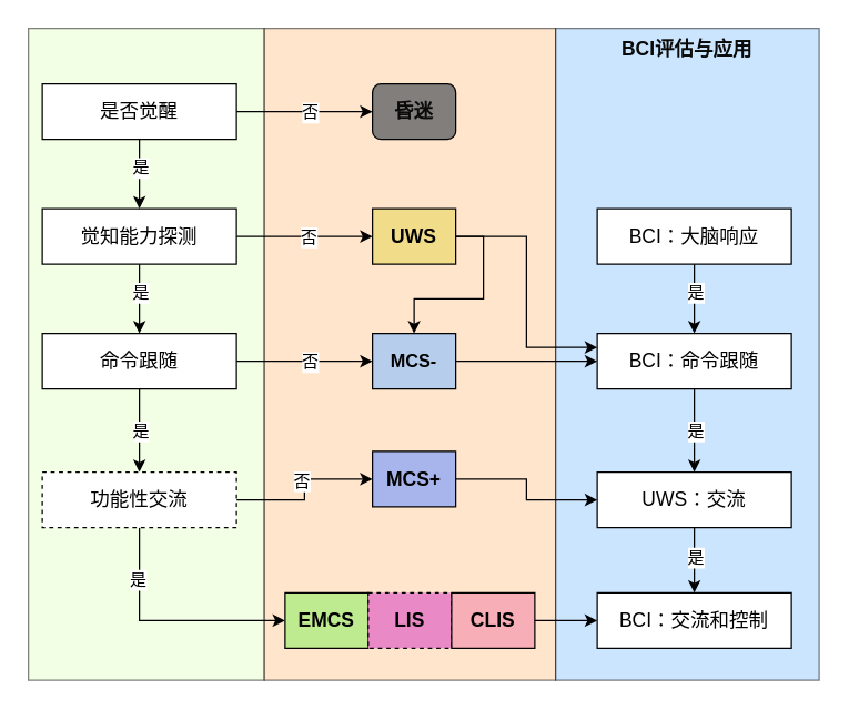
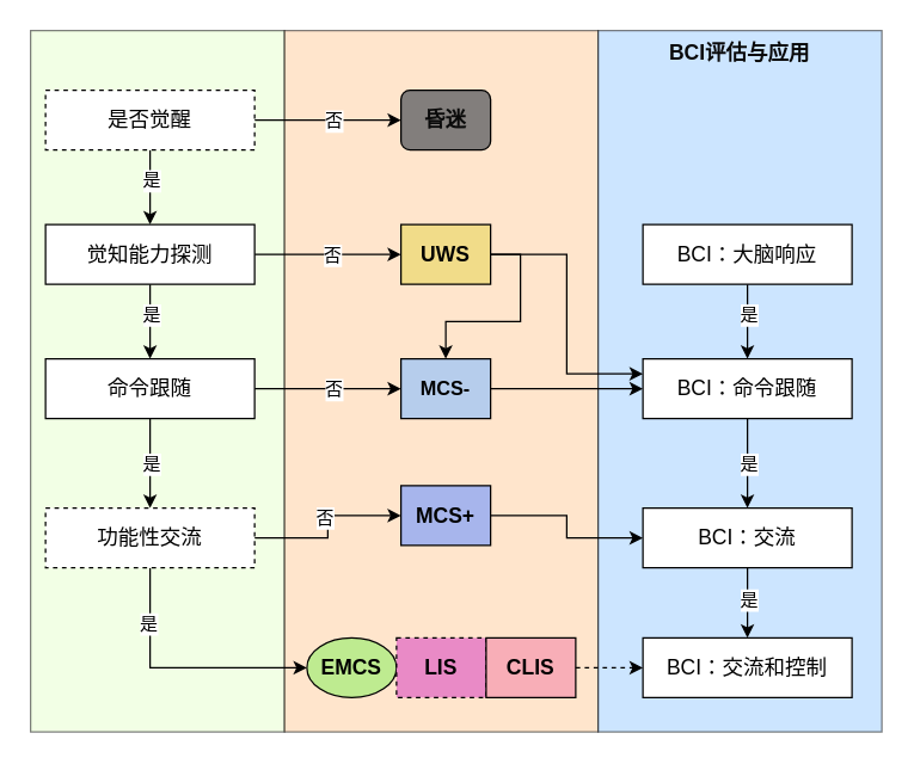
- <mxCell id="14" value="是否觉醒" style="rounded=0;whiteSpace=wrap;html=1;fontSize=14;" vertex="1" parent="9"><mxGeometry x="30" y="60" width="140" height="40" as="geometry" /></mxCell>
+ <mxCell id="14" value="是否觉醒" style="rounded=0;whiteSpace=wrap;html=1;fontSize=14;dashed=1;" vertex="1" parent="9"><mxGeometry x="30" y="60" width="140" height="40" as="geometry" /></mxCell>
- <mxCell id="50" value="UWS：交流" style="rounded=0;whiteSpace=wrap;html=1;fontSize=14;" vertex="1" parent="9"><mxGeometry x="430" y="340" width="140" height="40" as="geometry" /></mxCell>
+ <mxCell id="50" value="BCI：交流" style="rounded=0;whiteSpace=wrap;html=1;fontSize=14;" vertex="1" parent="9"><mxGeometry x="430" y="340" width="140" height="40" as="geometry" /></mxCell>
- <mxCell id="39" value="EMCS" style="rounded=0;whiteSpace=wrap;html=1;fontSize=14;fontStyle=1;fillColor=#beeb90;" vertex="1" parent="38"><mxGeometry width="60" height="40" as="geometry" /></mxCell>
+ <mxCell id="39" value="EMCS" style="ellipse;whiteSpace=wrap;html=1;fontSize=14;fontStyle=1;fillColor=#beeb90;" vertex="1" parent="38"><mxGeometry width="60" height="40" as="geometry" /></mxCell>
- <mxCell id="52" style="edgeStyle=orthogonalEdgeStyle;rounded=0;orthogonalLoop=1;jettySize=auto;html=1;exitX=1;exitY=0.5;exitDx=0;exitDy=0;entryX=0;entryY=0.5;entryDx=0;entryDy=0;fontFamily=Helvetica;fontSize=12;" edge="1" parent="9" source="41" target="51"><mxGeometry relative="1" as="geometry" /></mxCell>
+ <mxCell id="52" style="edgeStyle=orthogonalEdgeStyle;rounded=0;orthogonalLoop=1;jettySize=auto;html=1;exitX=1;exitY=0.5;exitDx=0;exitDy=0;entryX=0;entryY=0.5;entryDx=0;entryDy=0;fontFamily=Helvetica;fontSize=12;dashed=1;" edge="1" parent="9" source="41" target="51"><mxGeometry relative="1" as="geometry" /></mxCell>
